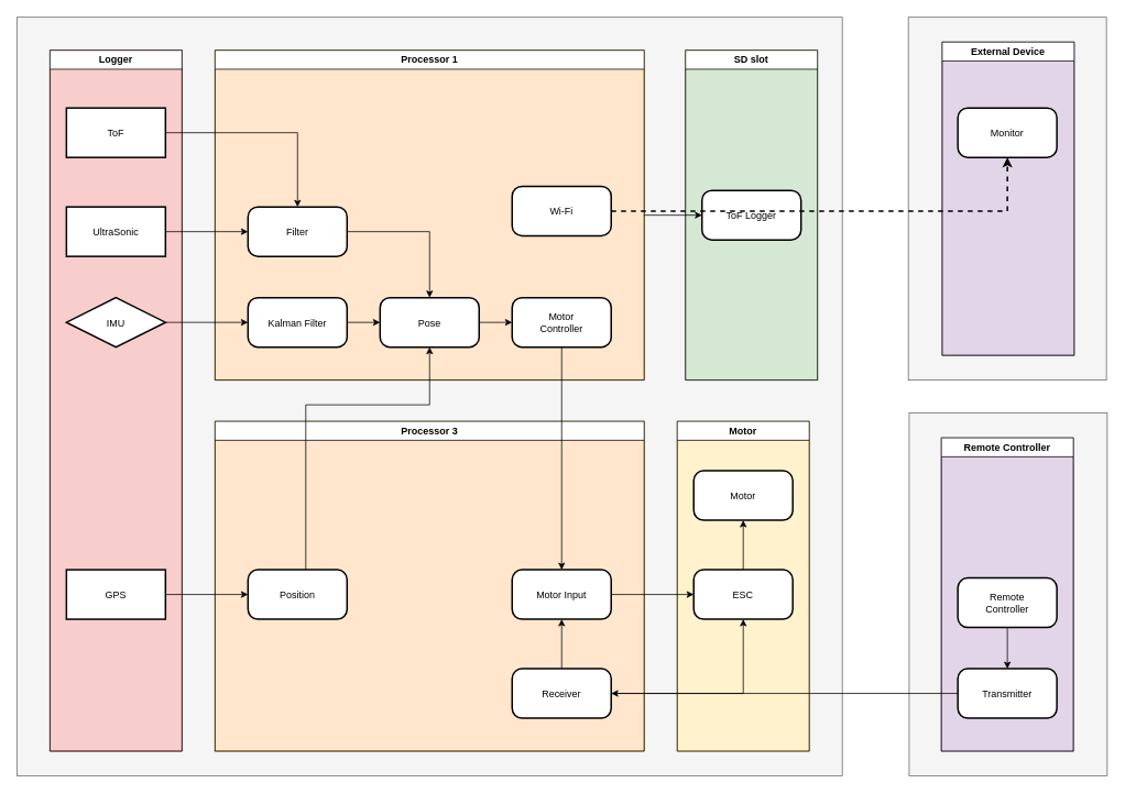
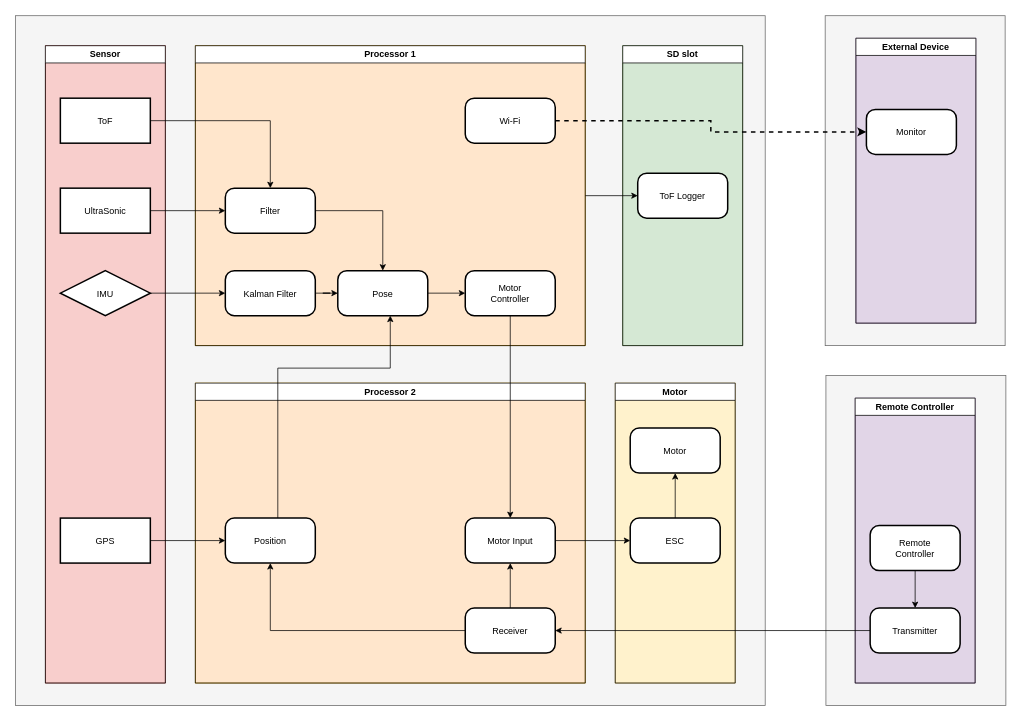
- <mxCell id="8" value="Logger" style="swimlane;whiteSpace=wrap;html=1;rounded=0;fillStyle=solid;" parent="1" vertex="1"><mxGeometry x="60" y="60" width="160" height="850" as="geometry" /></mxCell>
+ <mxCell id="8" value="Sensor" style="swimlane;whiteSpace=wrap;html=1;rounded=0;fillStyle=solid;" parent="1" vertex="1"><mxGeometry x="60" y="60" width="160" height="850" as="geometry" /></mxCell>
- <mxCell id="48" value="Monitor" style="rounded=1;arcSize=20;strokeWidth=2" parent="47" vertex="1"><mxGeometry x="19" y="80" width="120" height="60" as="geometry" /></mxCell>
+ <mxCell id="48" value="Monitor" style="rounded=1;arcSize=20;strokeWidth=2" parent="47" vertex="1"><mxGeometry x="14" y="95" width="120" height="60" as="geometry" /></mxCell>
- <mxCell id="18" value="Wi-Fi" style="rounded=1;arcSize=20;strokeWidth=2" parent="10" vertex="1"><mxGeometry x="360" y="165" width="120" height="60" as="geometry" /></mxCell>
+ <mxCell id="18" value="Wi-Fi" style="rounded=1;arcSize=20;strokeWidth=2" parent="10" vertex="1"><mxGeometry x="360" y="70" width="120" height="60" as="geometry" /></mxCell>
- <mxCell id="13" value="Pose" style="rounded=1;arcSize=20;strokeWidth=2" parent="10" vertex="1"><mxGeometry x="200" y="300" width="120" height="60" as="geometry" /></mxCell>
+ <mxCell id="13" value="Pose" style="rounded=1;arcSize=20;strokeWidth=2" parent="10" vertex="1"><mxGeometry x="190" y="300" width="120" height="60" as="geometry" /></mxCell>
- <mxCell id="23" value="Processor 3" style="swimlane;whiteSpace=wrap;html=1;container=0;" parent="1" vertex="1"><mxGeometry x="260" y="510" width="520" height="400" as="geometry" /></mxCell>
+ <mxCell id="23" value="Processor 2" style="swimlane;whiteSpace=wrap;html=1;container=0;" parent="1" vertex="1"><mxGeometry x="260" y="510" width="520" height="400" as="geometry" /></mxCell>
- <mxCell id="36" style="edgeStyle=orthogonalEdgeStyle;rounded=0;orthogonalLoop=1;jettySize=auto;html=1;" edge="1" parent="1" source="37" target="43"><mxGeometry relative="1" as="geometry" /></mxCell>
+ <mxCell id="36" style="edgeStyle=orthogonalEdgeStyle;rounded=0;orthogonalLoop=1;jettySize=auto;html=1;" edge="1" parent="1" source="37" target="40"><mxGeometry relative="1" as="geometry" /></mxCell>
